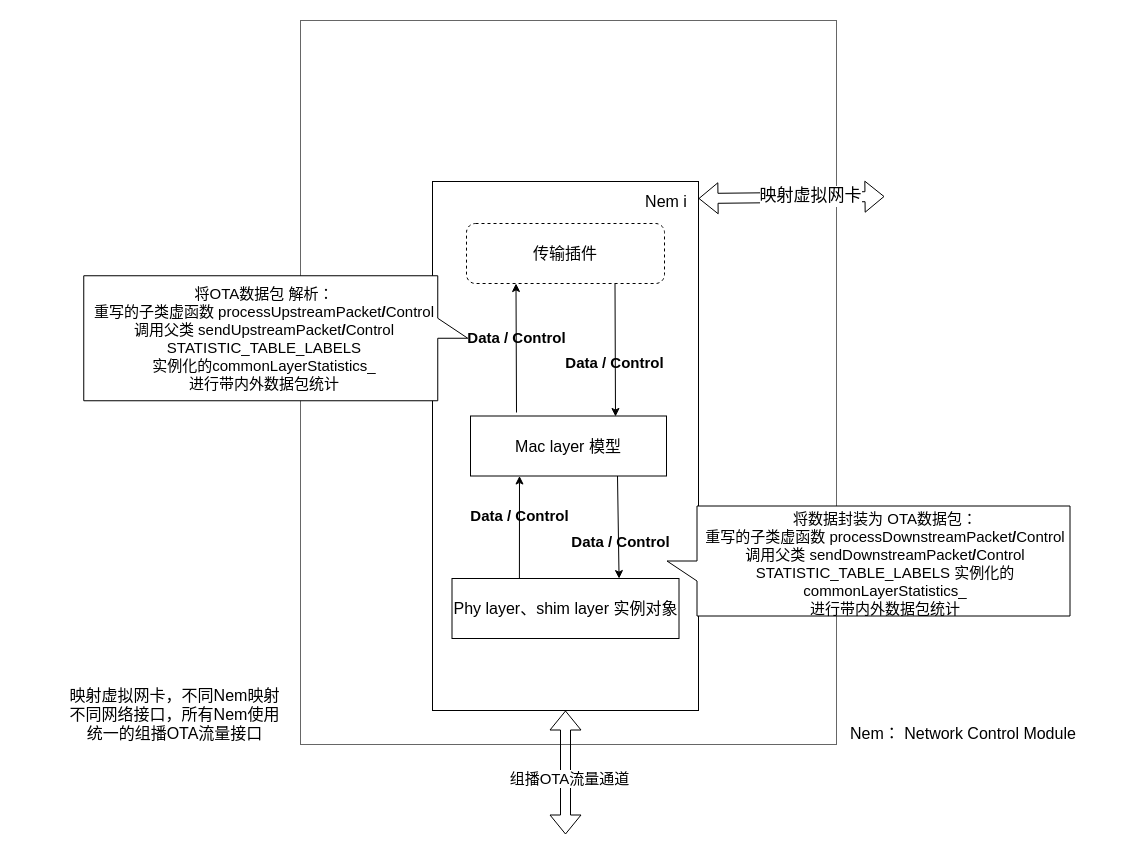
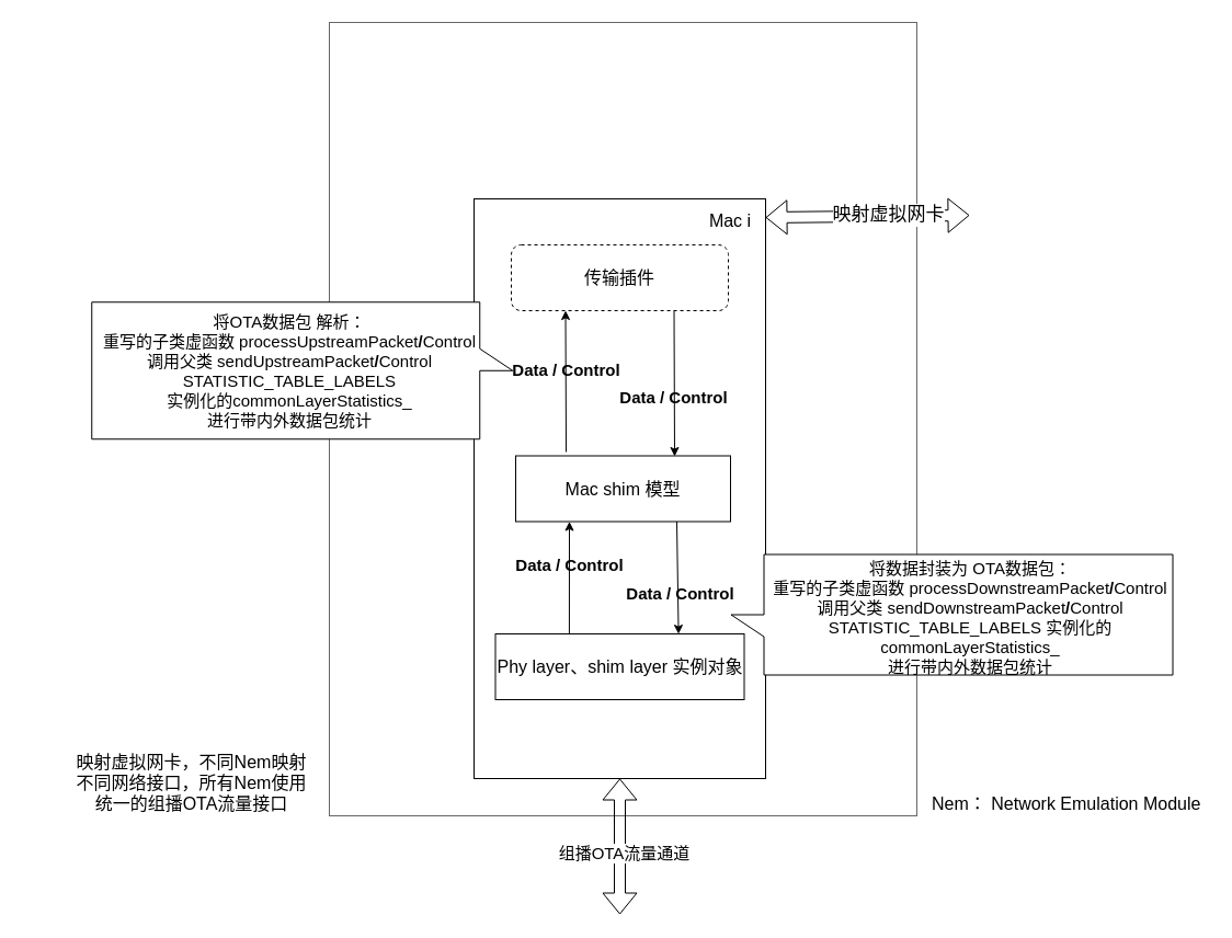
- <mxCell id="15" value="&lt;span style=&quot;font-size: 16px&quot;&gt;Nem i&lt;/span&gt;" style="text;html=1;strokeColor=none;fillColor=none;align=center;verticalAlign=middle;whiteSpace=wrap;rounded=0;" parent="1" vertex="1"><mxGeometry x="636" y="186" width="60" height="30" as="geometry" /></mxCell>
+ <mxCell id="15" value="&lt;span style=&quot;font-size: 16px&quot;&gt;Mac i&lt;/span&gt;" style="text;html=1;strokeColor=none;fillColor=none;align=center;verticalAlign=middle;whiteSpace=wrap;rounded=0;" parent="1" vertex="1"><mxGeometry x="636" y="186" width="60" height="30" as="geometry" /></mxCell>
- <mxCell id="8" value="&lt;font style=&quot;font-size: 16px&quot;&gt;Mac layer 模型&lt;/font&gt;" style="rounded=0;whiteSpace=wrap;html=1;fillColor=none;" parent="1" vertex="1"><mxGeometry x="470" y="415.5" width="196" height="60" as="geometry" /></mxCell>
+ <mxCell id="8" value="&lt;font style=&quot;font-size: 16px&quot;&gt;Mac shim 模型&lt;/font&gt;" style="rounded=0;whiteSpace=wrap;html=1;fillColor=none;" parent="1" vertex="1"><mxGeometry x="470" y="415.5" width="196" height="60" as="geometry" /></mxCell>
- <mxCell id="16" value="&lt;span style=&quot;color: rgb(0 , 0 , 0) ; font-family: &amp;#34;helvetica&amp;#34; ; font-size: 16px ; font-style: normal ; font-weight: 400 ; letter-spacing: normal ; text-align: center ; text-indent: 0px ; text-transform: none ; word-spacing: 0px ; display: inline ; float: none&quot;&gt;Nem：&amp;nbsp;Network Control Module&lt;/span&gt;" style="text;whiteSpace=wrap;html=1;fontSize=16;" parent="1" vertex="1"><mxGeometry x="848" y="717" width="254" height="40" as="geometry" /></mxCell>
+ <mxCell id="16" value="&lt;span style=&quot;color: rgb(0 , 0 , 0) ; font-family: &amp;#34;helvetica&amp;#34; ; font-size: 16px ; font-style: normal ; font-weight: 400 ; letter-spacing: normal ; text-align: center ; text-indent: 0px ; text-transform: none ; word-spacing: 0px ; display: inline ; float: none&quot;&gt;Nem：&amp;nbsp;Network Emulation Module&lt;/span&gt;" style="text;whiteSpace=wrap;html=1;fontSize=16;" parent="1" vertex="1"><mxGeometry x="848" y="717" width="254" height="40" as="geometry" /></mxCell>
